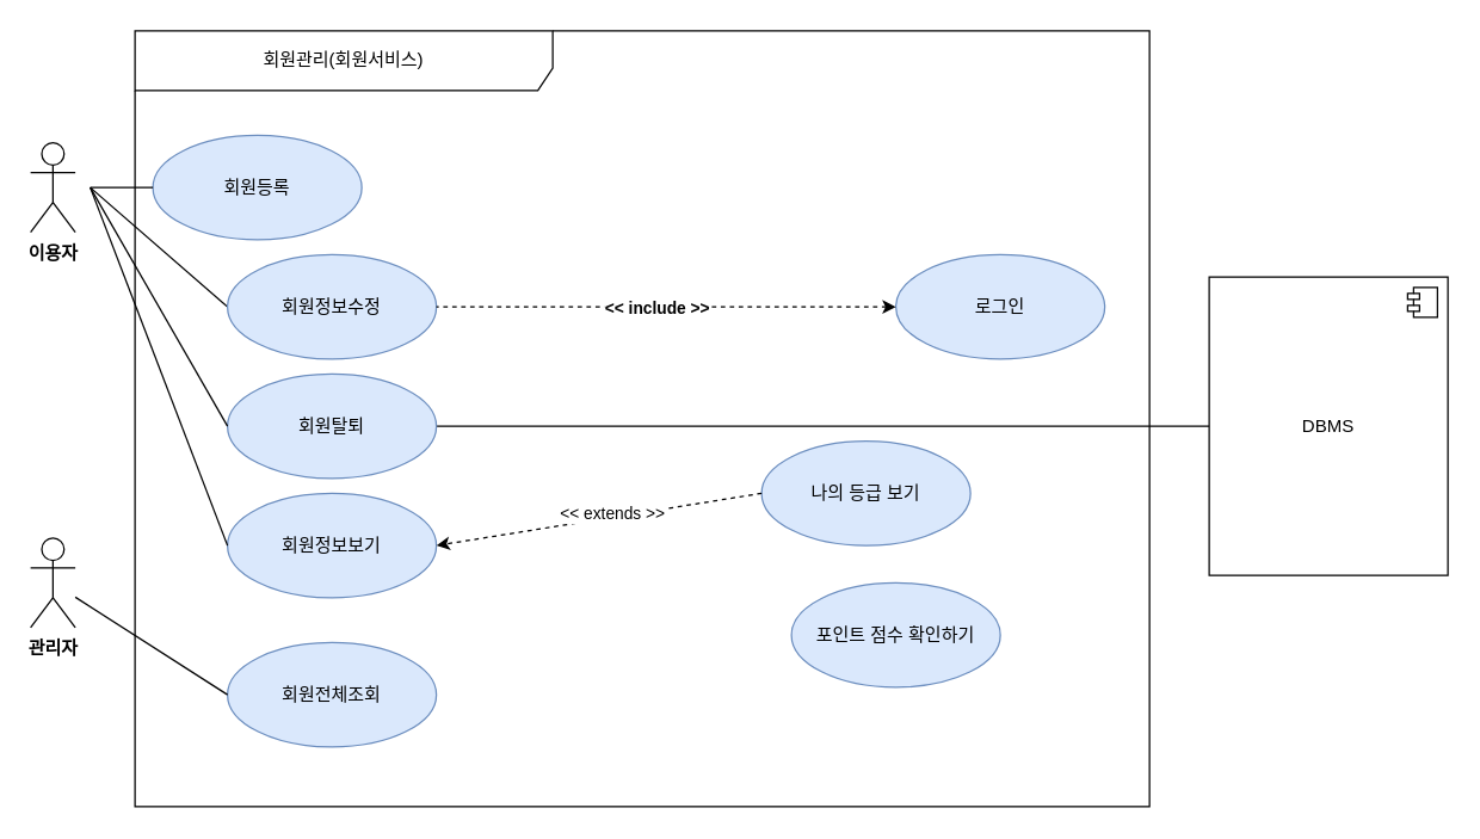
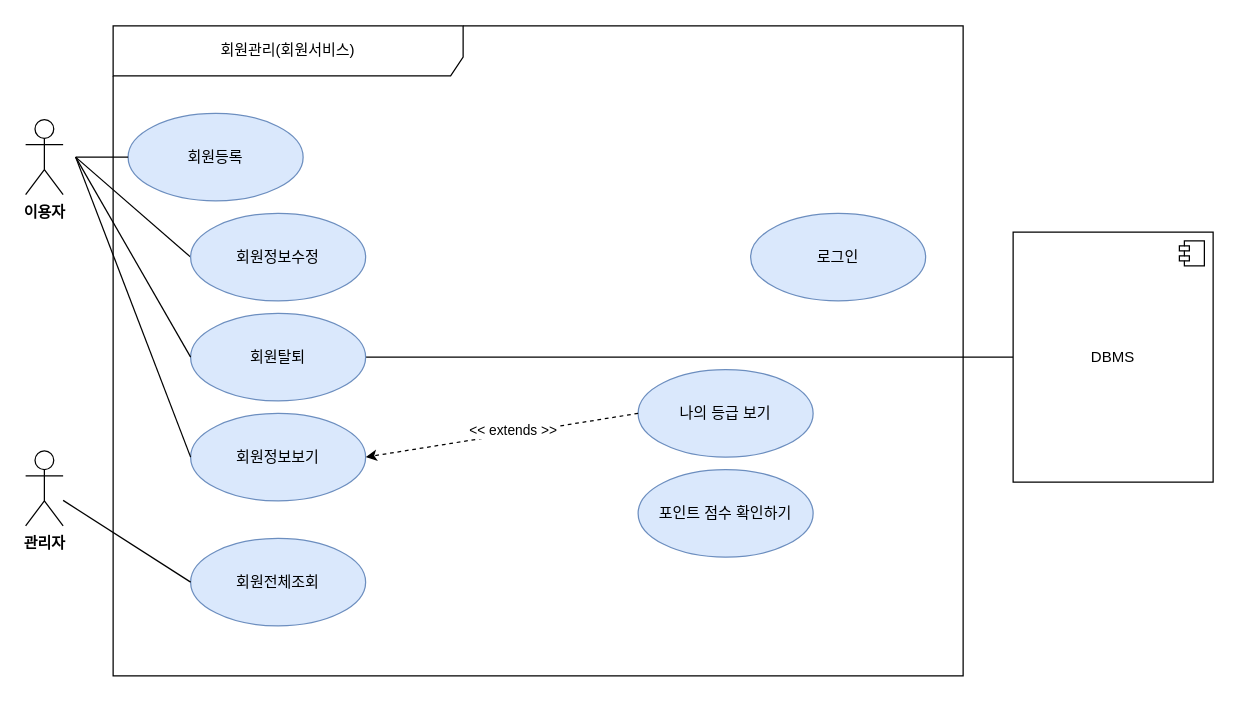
- <mxCell id="17" value="" style="rounded=0;orthogonalLoop=1;jettySize=auto;html=1;strokeColor=default;endArrow=none;endFill=0;exitX=0;exitY=0.5;exitDx=0;exitDy=0;entryX=1;entryY=0.5;entryDx=0;entryDy=0;startArrow=classic;startFill=1;dashed=1;" parent="1" source="16" target="7" edge="1"><mxGeometry relative="1" as="geometry"><mxPoint x="162" y="395" as="sourcePoint" /><mxPoint x="70" y="135" as="targetPoint" /></mxGeometry></mxCell>
- <mxCell id="18" value="&amp;lt;&amp;lt; include &amp;gt;&amp;gt;" style="edgeLabel;html=1;align=center;verticalAlign=middle;resizable=0;points=[];fontStyle=1" parent="17" vertex="1" connectable="0"><mxGeometry x="-0.555" y="-3" relative="1" as="geometry"><mxPoint x="-92" y="3" as="offset" /></mxGeometry></mxCell>
- <mxCell id="20" value="포인트 점수 확인하기" style="ellipse;whiteSpace=wrap;html=1;fillColor=#dae8fc;strokeColor=#6c8ebf;" parent="1" vertex="1"><mxGeometry x="530" y="390" width="140" height="70" as="geometry" /></mxCell>
+ <mxCell id="20" value="포인트 점수 확인하기" style="ellipse;whiteSpace=wrap;html=1;fillColor=#dae8fc;strokeColor=#6c8ebf;" parent="1" vertex="1"><mxGeometry x="510" y="375" width="140" height="70" as="geometry" /></mxCell>
